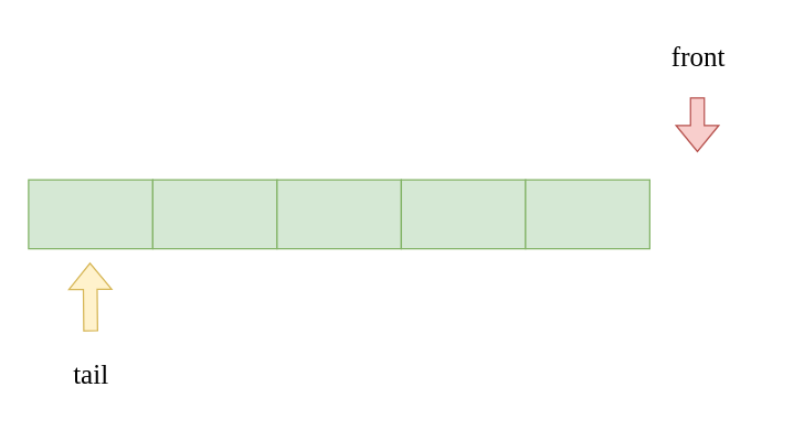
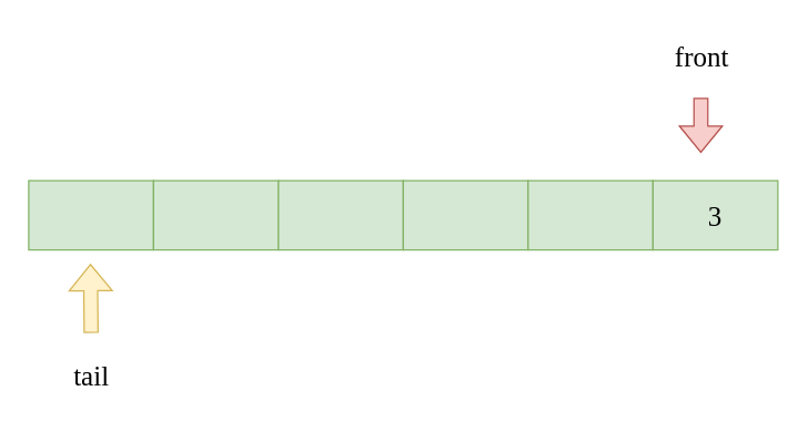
+ <mxCell id="7" value="3" style="rounded=0;whiteSpace=wrap;html=1;fontSize=20;fontFamily=Comic Sans MS;fillColor=#d5e8d4;strokeColor=#82b366;" vertex="1" parent="1"><mxGeometry x="470" y="130" width="90" height="50" as="geometry" /></mxCell>
